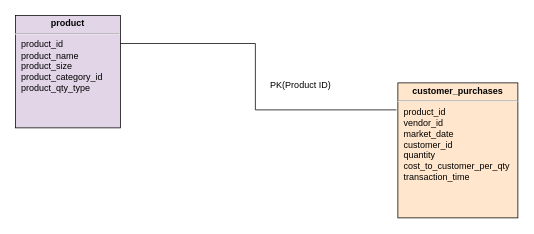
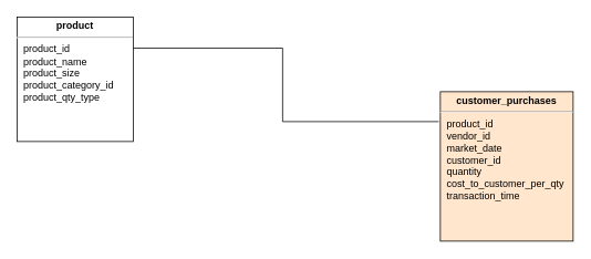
- <mxCell id="3" value="&lt;p style=&quot;margin: 4px 0px 0px; text-align: center;&quot;&gt;&lt;b style=&quot;&quot;&gt;product&lt;/b&gt;&lt;/p&gt;&lt;hr&gt;&lt;p style=&quot;margin: 0px ; margin-left: 8px&quot;&gt;product_id&lt;/p&gt;&lt;p style=&quot;margin: 0px ; margin-left: 8px&quot;&gt;product_name&lt;/p&gt;&lt;p style=&quot;margin: 0px ; margin-left: 8px&quot;&gt;product_size&lt;/p&gt;&lt;p style=&quot;margin: 0px ; margin-left: 8px&quot;&gt;product_category_id&lt;/p&gt;&lt;p style=&quot;margin: 0px ; margin-left: 8px&quot;&gt;product_qty_type&lt;/p&gt;" style="verticalAlign=top;align=left;overflow=fill;fontSize=12;fontFamily=Helvetica;html=1;rounded=0;shadow=0;comic=0;labelBackgroundColor=none;strokeWidth=1;fillColor=#e1d5e7;" parent="1" vertex="1"><mxGeometry x="20" y="20" width="140" height="150" as="geometry" /></mxCell>
+ <mxCell id="3" value="&lt;p style=&quot;margin: 4px 0px 0px; text-align: center;&quot;&gt;&lt;b style=&quot;&quot;&gt;product&lt;/b&gt;&lt;/p&gt;&lt;hr&gt;&lt;p style=&quot;margin: 0px ; margin-left: 8px&quot;&gt;product_id&lt;/p&gt;&lt;p style=&quot;margin: 0px ; margin-left: 8px&quot;&gt;product_name&lt;/p&gt;&lt;p style=&quot;margin: 0px ; margin-left: 8px&quot;&gt;product_size&lt;/p&gt;&lt;p style=&quot;margin: 0px ; margin-left: 8px&quot;&gt;product_category_id&lt;/p&gt;&lt;p style=&quot;margin: 0px ; margin-left: 8px&quot;&gt;product_qty_type&lt;/p&gt;" style="verticalAlign=top;align=left;overflow=fill;fontSize=12;fontFamily=Helvetica;html=1;rounded=0;shadow=0;comic=0;labelBackgroundColor=none;strokeWidth=1" parent="1" vertex="1"><mxGeometry x="20" y="20" width="140" height="150" as="geometry" /></mxCell>
- <mxCell id="5" value="PK(Product ID)" style="text;html=1;align=center;verticalAlign=middle;resizable=0;points=[];autosize=1;strokeColor=none;fillColor=none;" parent="1" vertex="1"><mxGeometry x="350" y="98" width="100" height="30" as="geometry" /></mxCell>
